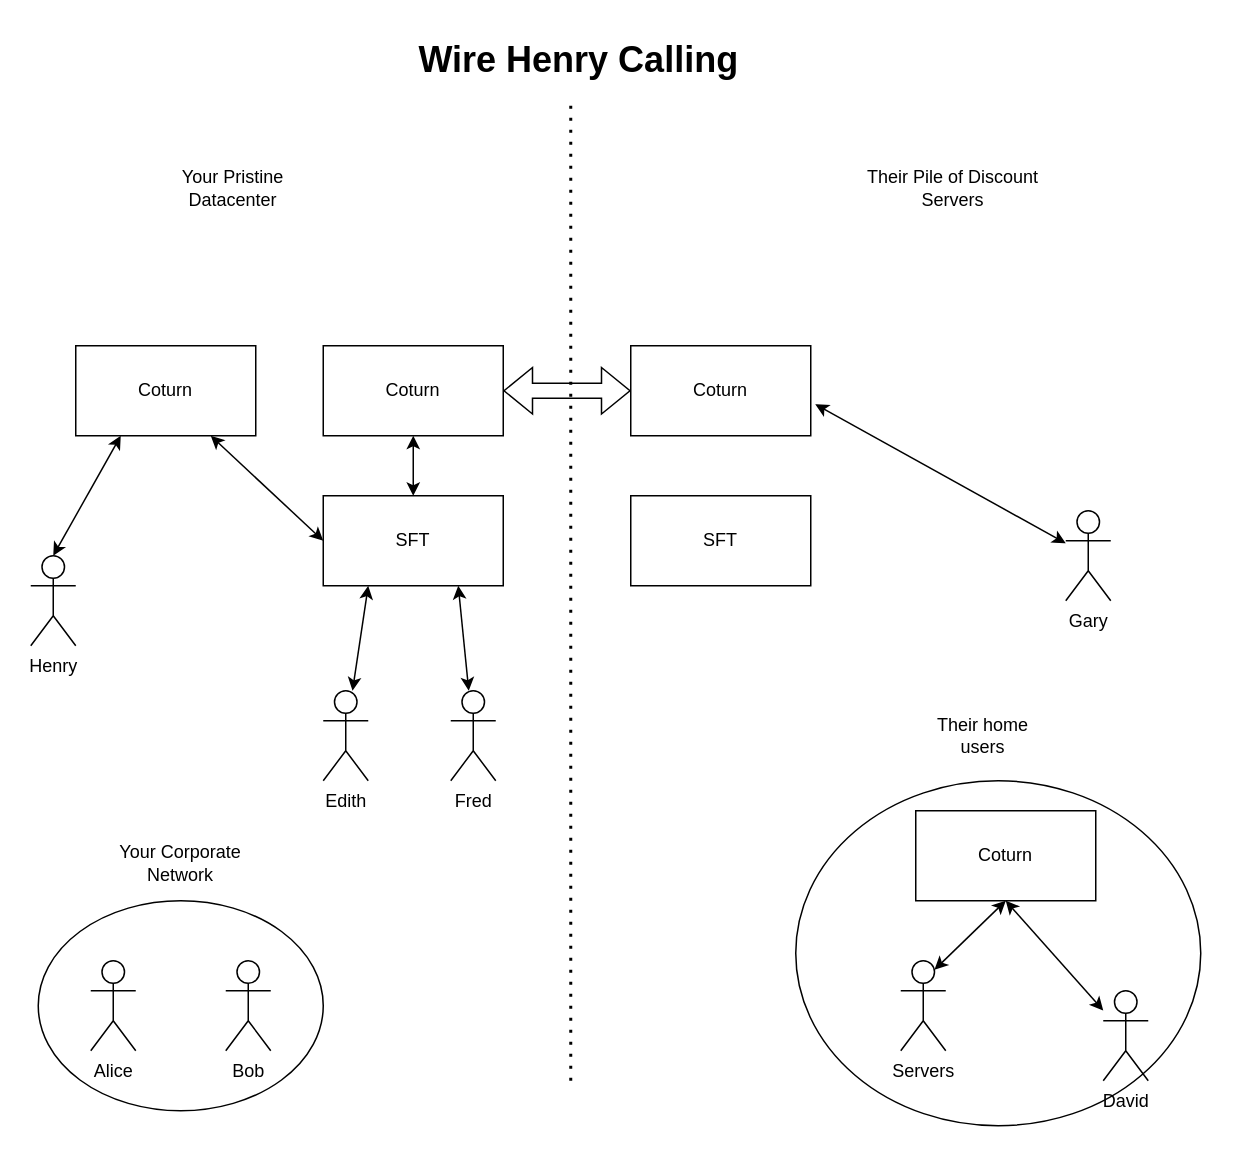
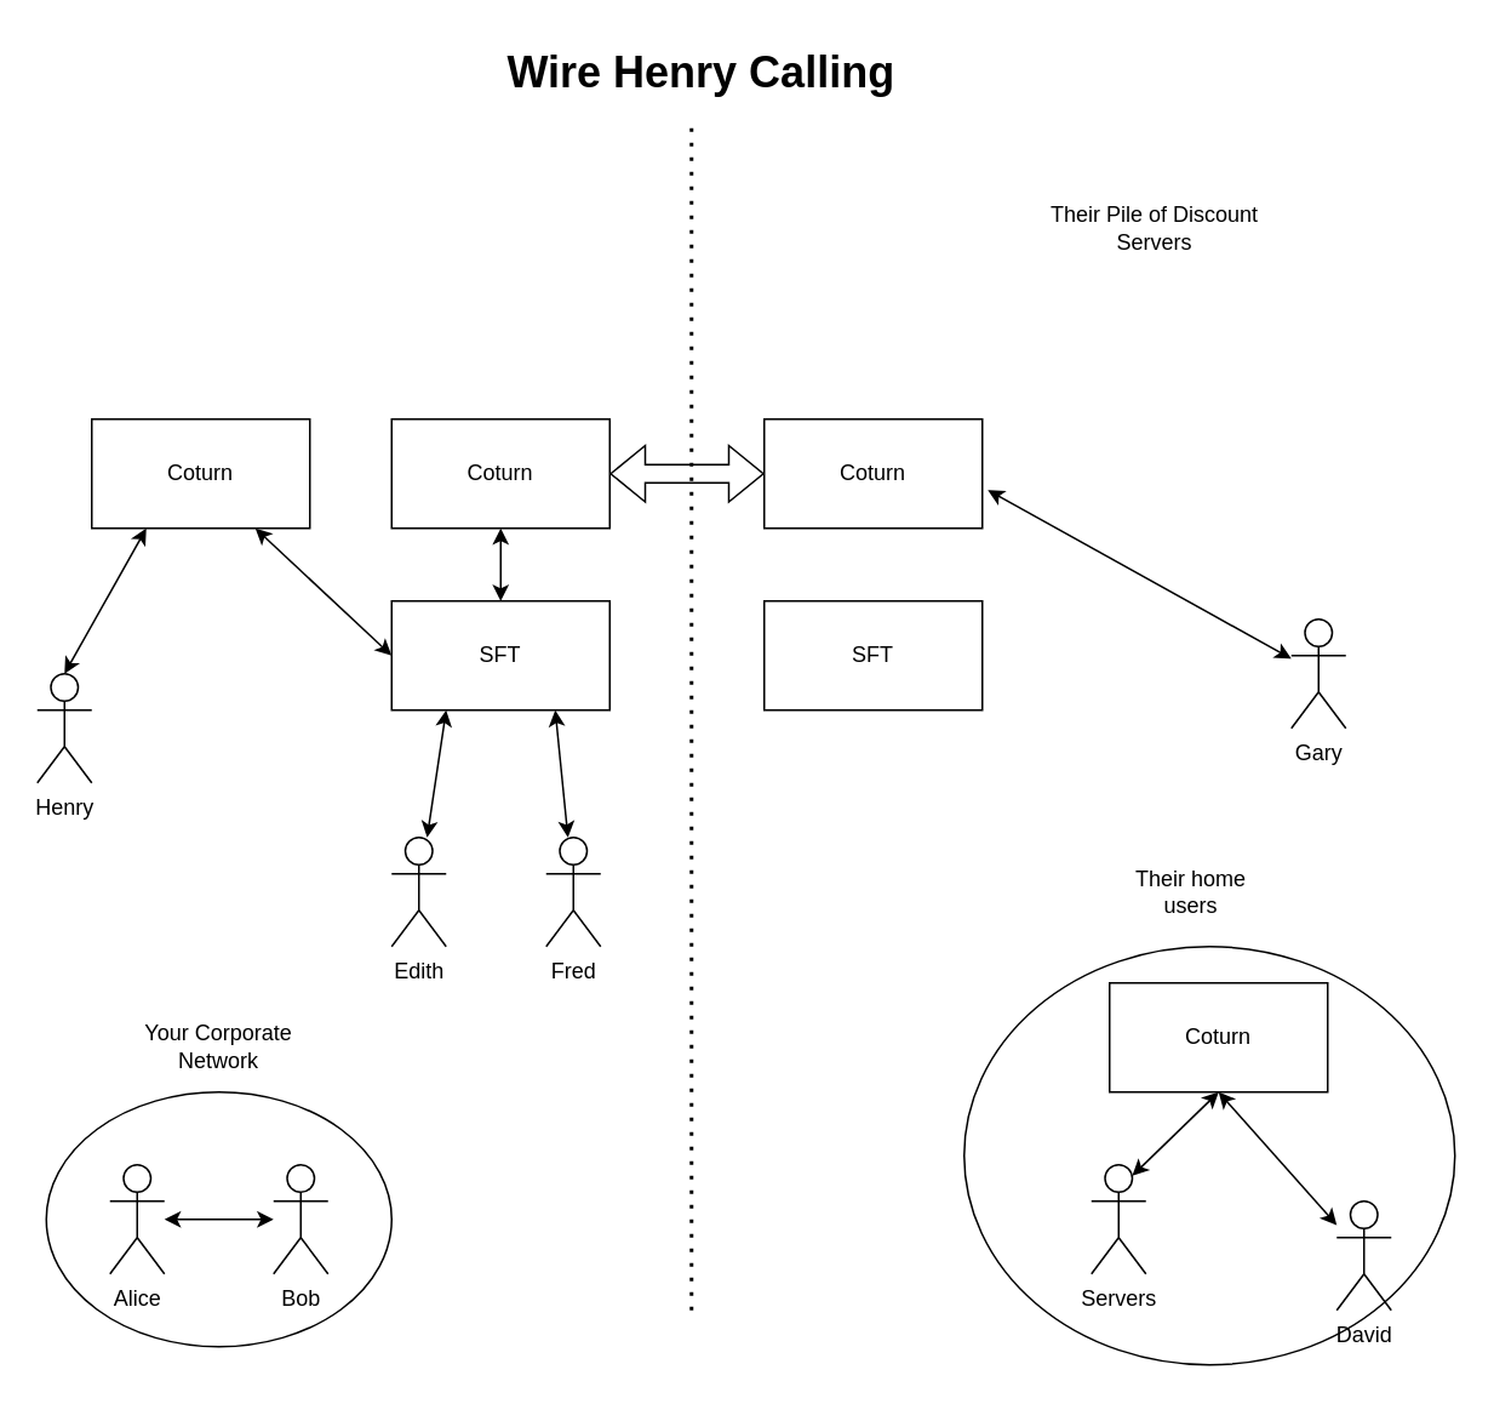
- <mxCell id="17" value="Your Pristine Datacenter" style="text;html=1;align=center;verticalAlign=middle;whiteSpace=wrap;rounded=0;" vertex="1" parent="1"><mxGeometry x="110" y="110" width="90" height="30" as="geometry" /></mxCell>
+ <mxCell id="18" value="" style="endArrow=classic;startArrow=classic;html=1;rounded=0;" edge="1" parent="1" source="6" target="5"><mxGeometry width="50" height="50" relative="1" as="geometry"><mxPoint x="100" y="680" as="sourcePoint" /><mxPoint x="140" y="680" as="targetPoint" /></mxGeometry></mxCell>
